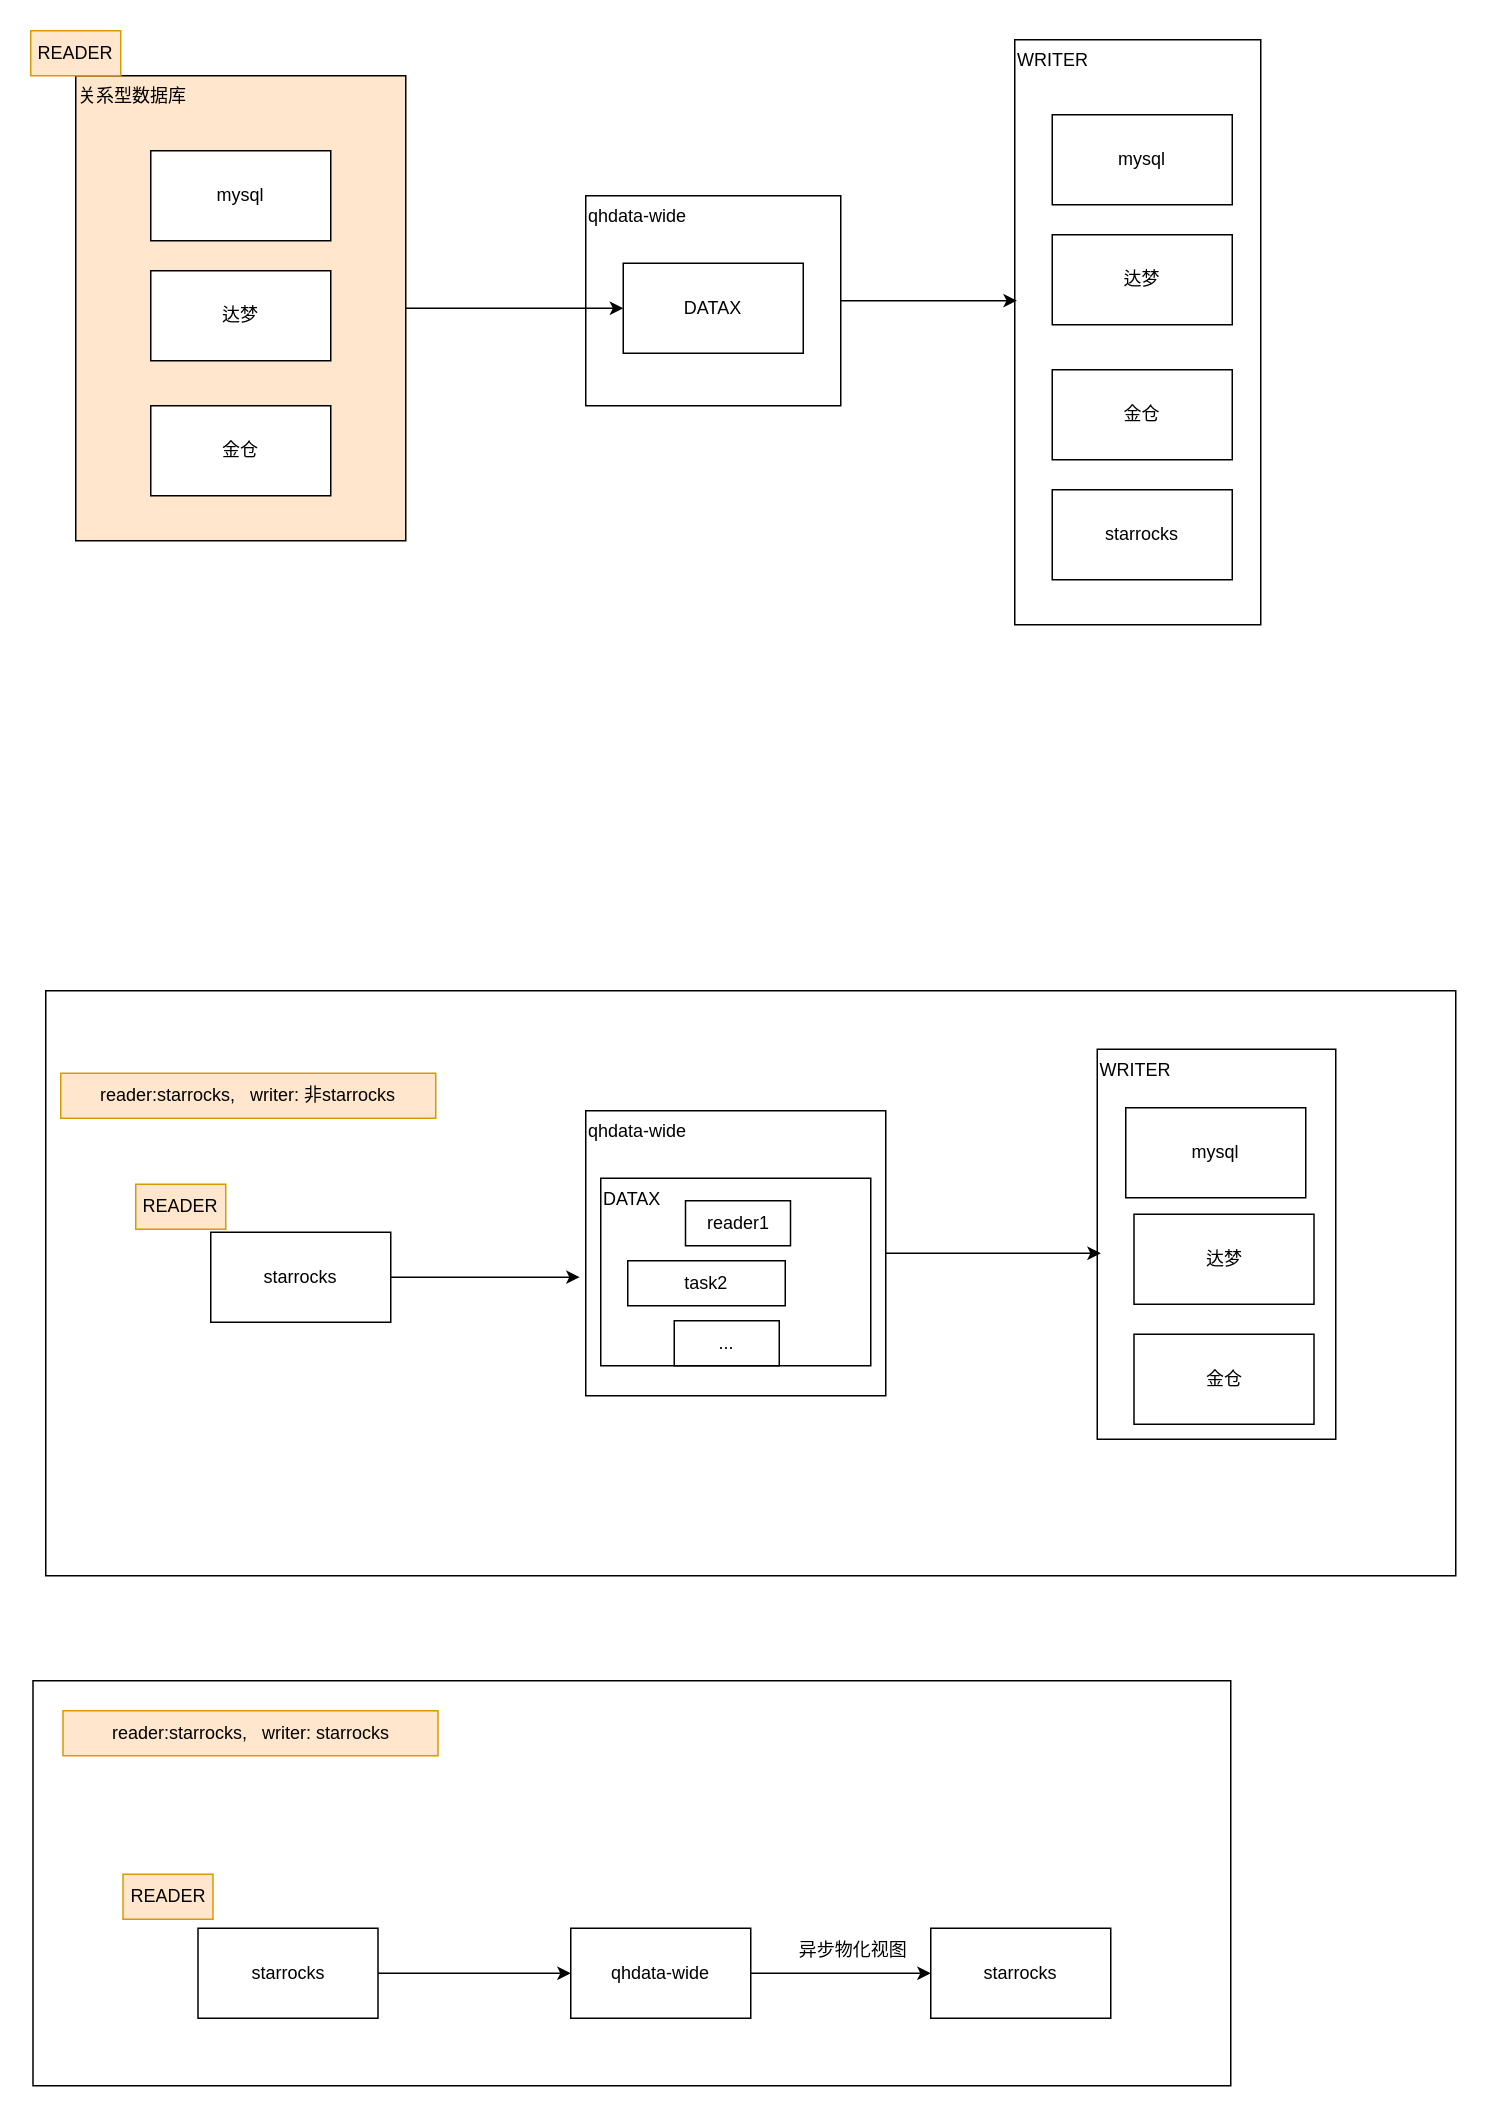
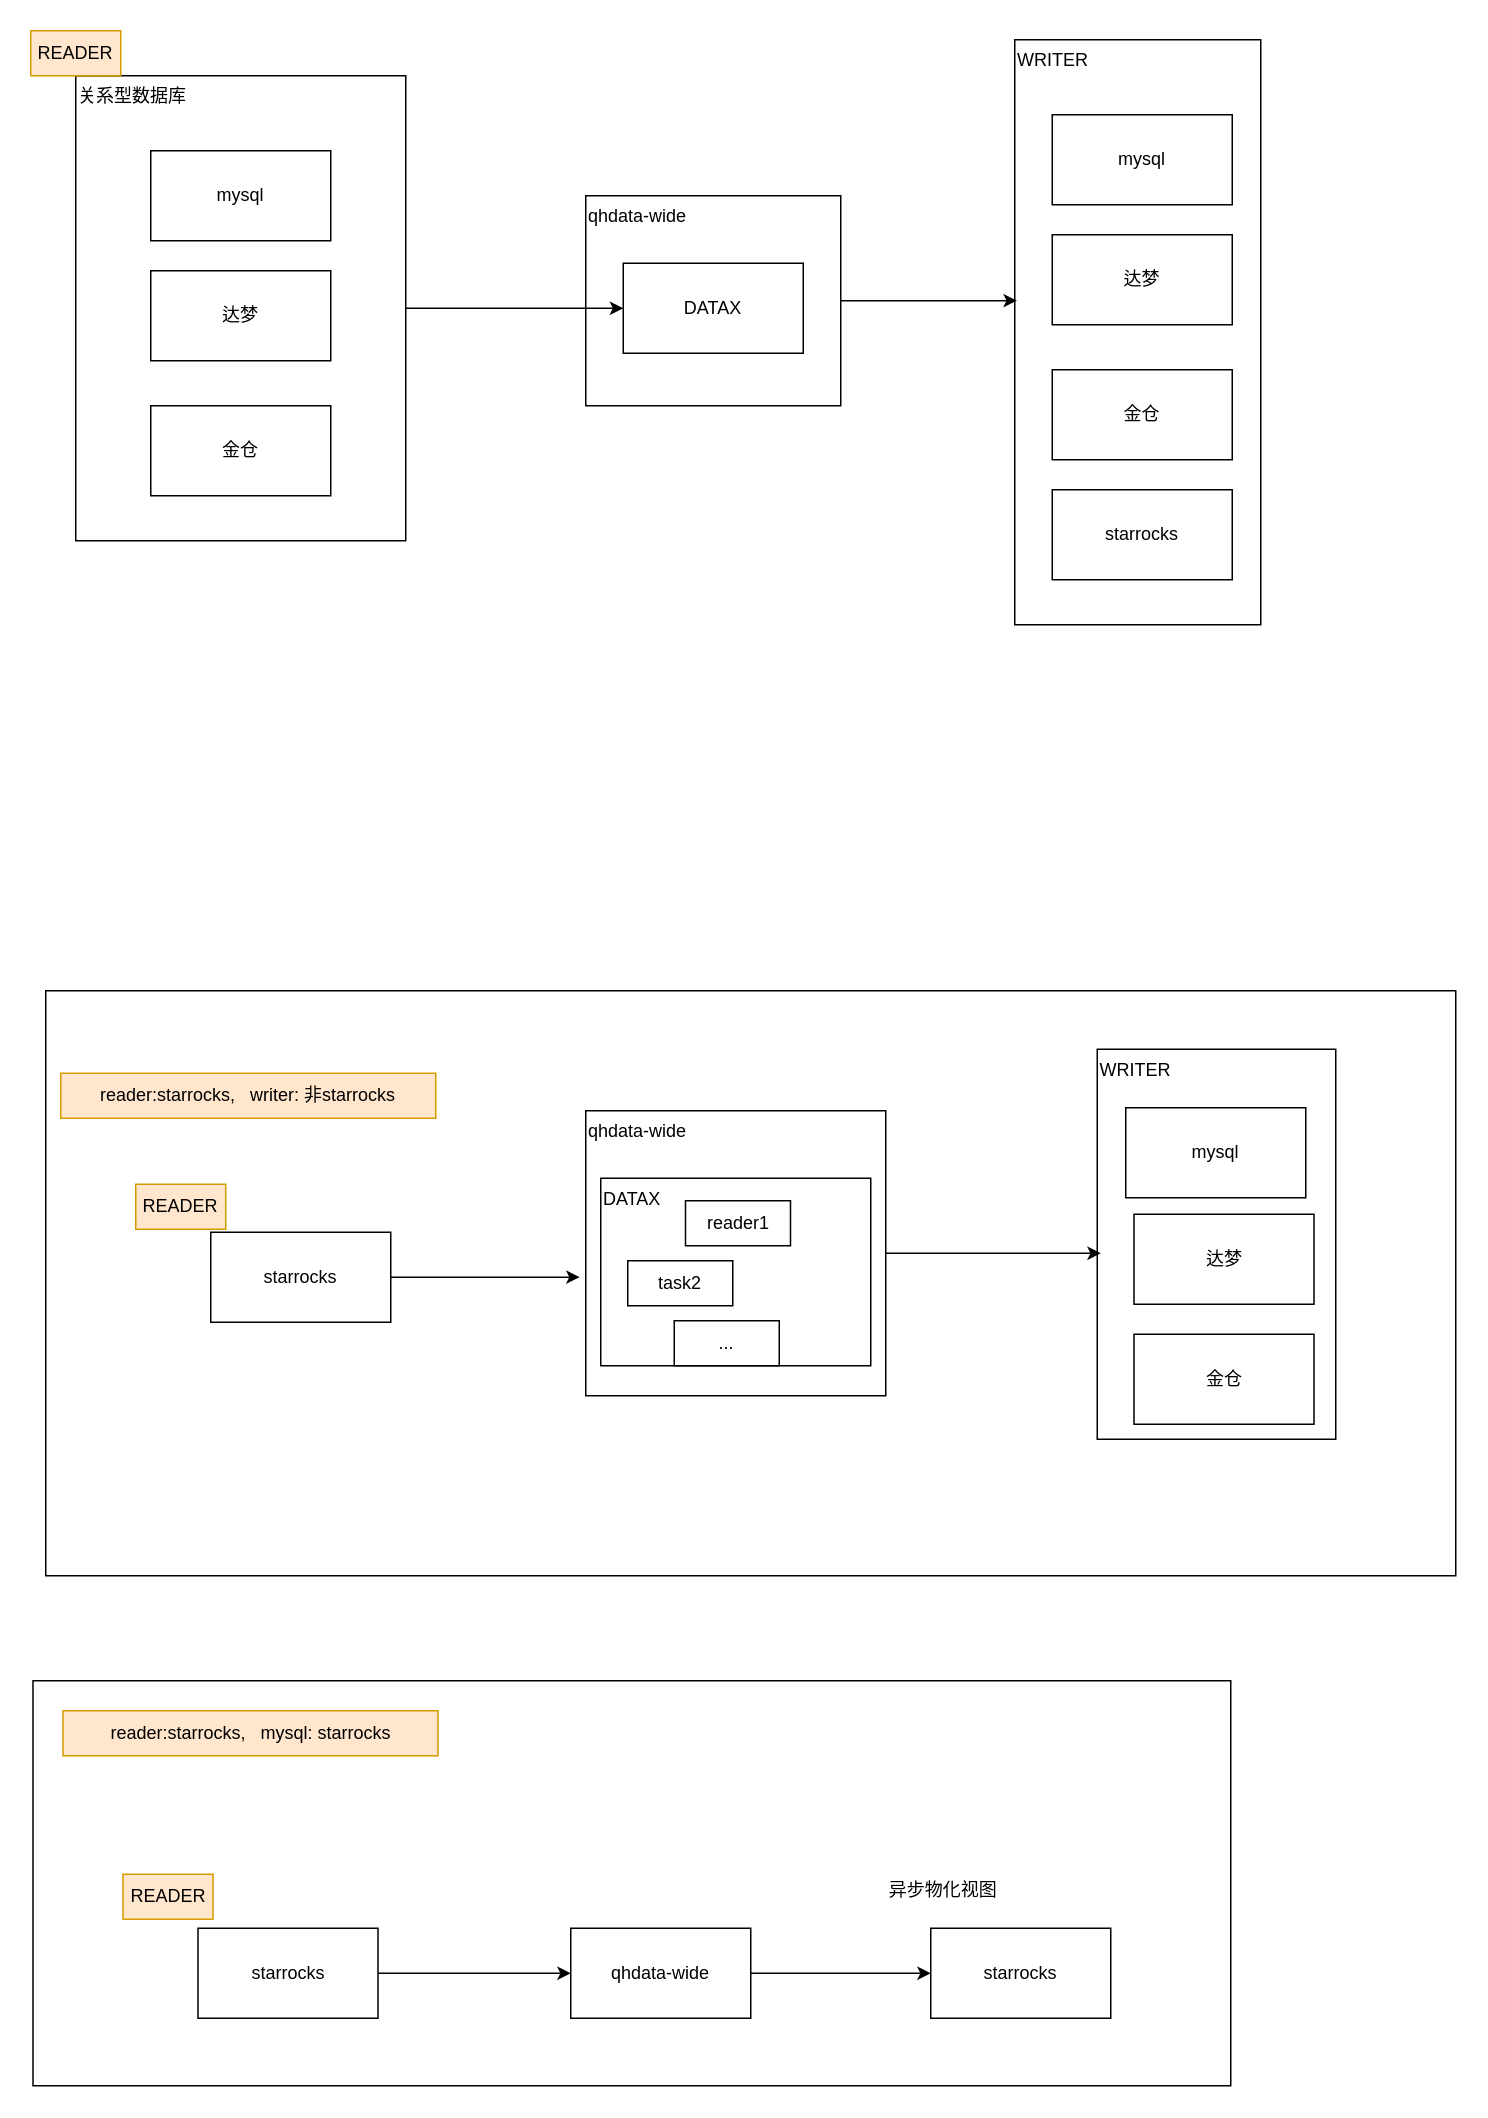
- <mxCell id="6" value="关系型数据库" style="rounded=0;whiteSpace=wrap;html=1;align=left;verticalAlign=top;fillColor=#ffe6cc;" vertex="1" parent="1"><mxGeometry x="50" y="50" width="220" height="310" as="geometry" /></mxCell>
+ <mxCell id="6" value="关系型数据库" style="rounded=0;whiteSpace=wrap;html=1;align=left;verticalAlign=top;" vertex="1" parent="1"><mxGeometry x="50" y="50" width="220" height="310" as="geometry" /></mxCell>
- <mxCell id="24" value="task2" style="rounded=0;whiteSpace=wrap;html=1;" vertex="1" parent="1"><mxGeometry x="418" y="840" width="105" height="30" as="geometry" /></mxCell>
+ <mxCell id="24" value="task2" style="rounded=0;whiteSpace=wrap;html=1;" vertex="1" parent="1"><mxGeometry x="418" y="840" width="70" height="30" as="geometry" /></mxCell>
- <mxCell id="35" value="reader:starrocks,&amp;nbsp; &amp;nbsp;writer: starrocks" style="text;html=1;align=center;verticalAlign=middle;whiteSpace=wrap;rounded=0;fillColor=#ffe6cc;strokeColor=#d79b00;" vertex="1" parent="1"><mxGeometry x="41.5" y="1140" width="250" height="30" as="geometry" /></mxCell>
+ <mxCell id="35" value="reader:starrocks,&amp;nbsp; &amp;nbsp;mysql: starrocks" style="text;html=1;align=center;verticalAlign=middle;whiteSpace=wrap;rounded=0;fillColor=#ffe6cc;strokeColor=#d79b00;" vertex="1" parent="1"><mxGeometry x="41.5" y="1140" width="250" height="30" as="geometry" /></mxCell>
- <mxCell id="39" value="异步物化视图" style="text;html=1;align=center;verticalAlign=middle;whiteSpace=wrap;rounded=0;" vertex="1" parent="1"><mxGeometry x="527" y="1285" width="83" height="30" as="geometry" /></mxCell>
+ <mxCell id="39" value="异步物化视图" style="text;html=1;align=center;verticalAlign=middle;whiteSpace=wrap;rounded=0;" vertex="1" parent="1"><mxGeometry x="587" y="1245" width="83" height="30" as="geometry" /></mxCell>
